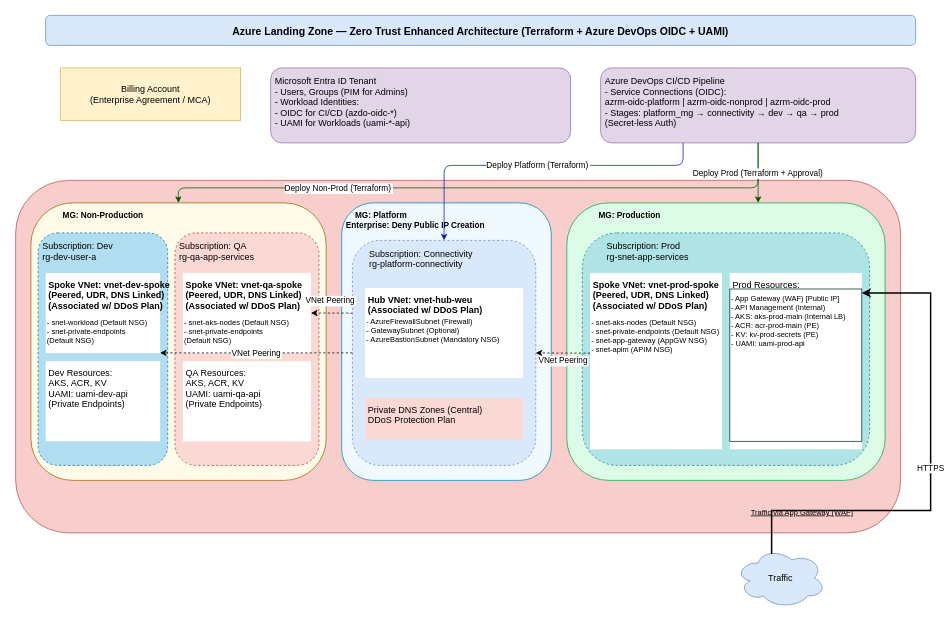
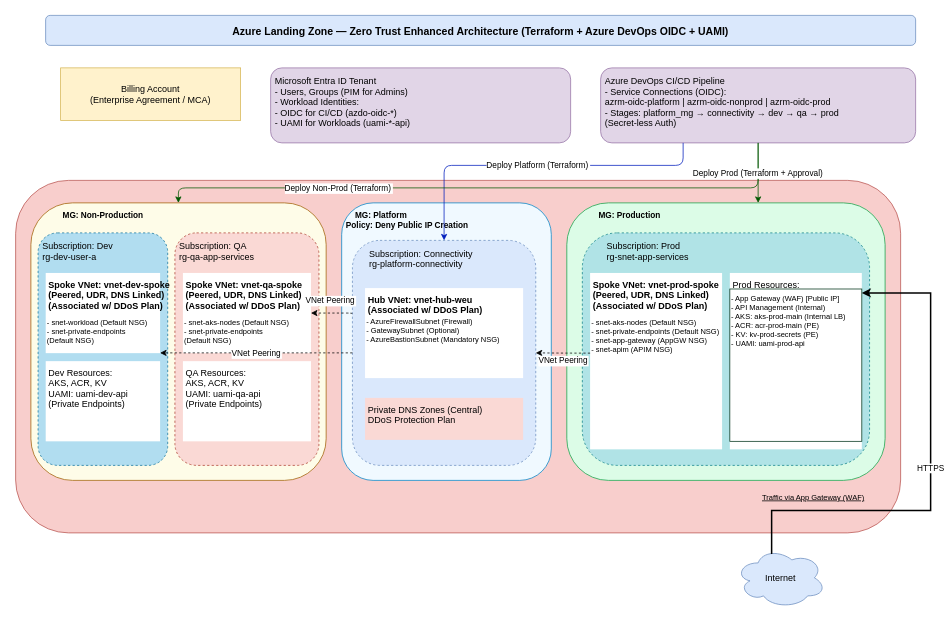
- <mxCell id="7" value="    MG: Platform&#10;Enterprise: Deny Public IP Creation" style="rounded=1;fillColor=#f0f9ff;strokeColor=#0284c7;align=left;verticalAlign=top;spacing=6;fontSize=11;fontStyle=1;" parent="6" vertex="1"><mxGeometry x="434.737" y="30" width="279.474" height="370" as="geometry" /></mxCell>
+ <mxCell id="7" value="    MG: Platform&#10;Policy: Deny Public IP Creation" style="rounded=1;fillColor=#f0f9ff;strokeColor=#0284c7;align=left;verticalAlign=top;spacing=6;fontSize=11;fontStyle=1;" parent="6" vertex="1"><mxGeometry x="434.737" y="30" width="279.474" height="370" as="geometry" /></mxCell>
- <mxCell id="18" value="Traffic via App Gateway (WAF)" style="text;fontSize=10;fontStyle=4;" parent="6" vertex="1"><mxGeometry x="978.684" y="430" width="144.912" height="20" as="geometry" /></mxCell>
+ <mxCell id="18" value="Traffic via App Gateway (WAF)" style="text;fontSize=10;fontStyle=4;" parent="6" vertex="1"><mxGeometry x="993.684" y="410" width="144.912" height="20" as="geometry" /></mxCell>
- <mxCell id="34" value="Traffic" style="ellipse;shape=cloud;fillColor=#dae8fc;strokeColor=#6c8ebf;" parent="1" vertex="1"><mxGeometry x="980" y="730" width="120" height="80" as="geometry" /></mxCell>
+ <mxCell id="34" value="Internet" style="ellipse;shape=cloud;fillColor=#dae8fc;strokeColor=#6c8ebf;" parent="1" vertex="1"><mxGeometry x="980" y="730" width="120" height="80" as="geometry" /></mxCell>
